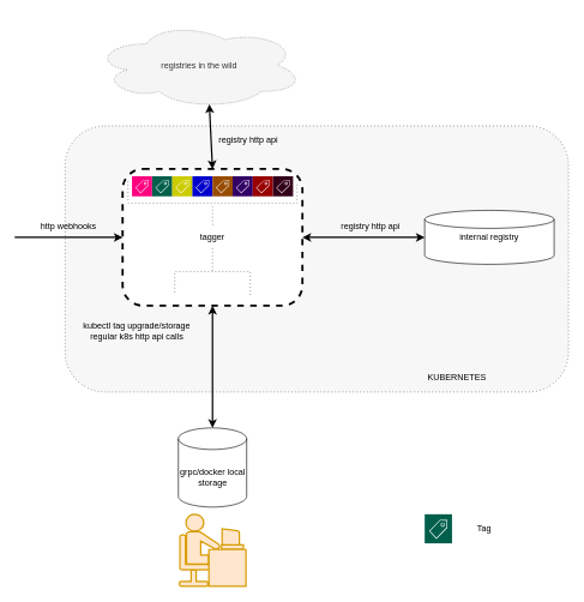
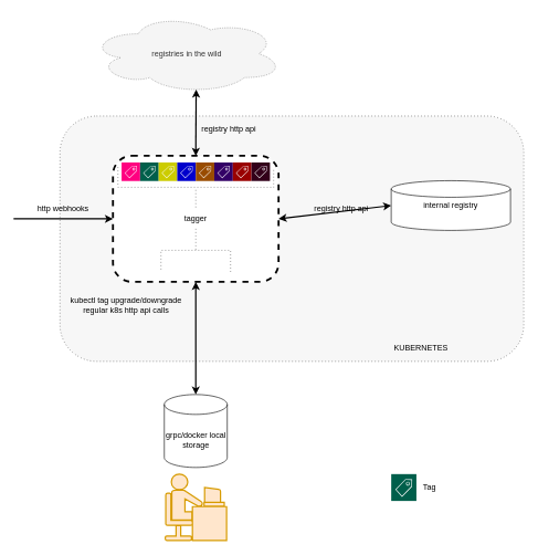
- <mxCell id="7" value="registries in the wild" style="ellipse;shape=cloud;whiteSpace=wrap;html=1;dashed=1;dashPattern=1 2;fillColor=#f5f5f5;strokeColor=#666666;fontColor=#333333;" parent="1" vertex="1"><mxGeometry x="130.5" y="30" width="291" height="120" as="geometry" /></mxCell>
+ <mxCell id="7" value="registries in the wild" style="ellipse;shape=cloud;whiteSpace=wrap;html=1;dashed=1;dashPattern=1 2;fillColor=#f5f5f5;strokeColor=#666666;fontColor=#333333;" parent="1" vertex="1"><mxGeometry x="135.5" y="20" width="291" height="120" as="geometry" /></mxCell>
- <mxCell id="5" value="internal registry" style="strokeWidth=1;html=1;shape=mxgraph.flowchart.database;whiteSpace=wrap;" parent="1" vertex="1"><mxGeometry x="590" y="291.5" width="180" height="75" as="geometry" /></mxCell>
+ <mxCell id="5" value="internal registry" style="strokeWidth=1;html=1;shape=mxgraph.flowchart.database;whiteSpace=wrap;" parent="1" vertex="1"><mxGeometry x="590" y="271.5" width="180" height="75" as="geometry" /></mxCell>
- <mxCell id="15" value="kubectl tag upgrade/storage&lt;br&gt;regular k8s http api calls" style="text;html=1;strokeColor=none;fillColor=none;align=center;verticalAlign=middle;whiteSpace=wrap;rounded=0;" parent="1" vertex="1"><mxGeometry x="90" y="441.5" width="200" height="35" as="geometry" /></mxCell>
+ <mxCell id="15" value="kubectl tag upgrade/downgrade&lt;br&gt;regular k8s http api calls" style="text;html=1;strokeColor=none;fillColor=none;align=center;verticalAlign=middle;whiteSpace=wrap;rounded=0;" parent="1" vertex="1"><mxGeometry x="90" y="441.5" width="200" height="35" as="geometry" /></mxCell>
- <mxCell id="31" value="Tag" style="text;html=1;strokeColor=none;fillColor=none;align=center;verticalAlign=middle;whiteSpace=wrap;rounded=0;dashed=1;dashPattern=1 4;" parent="1" vertex="1"><mxGeometry x="653" y="724.25" width="40" height="20" as="geometry" /></mxCell>
+ <mxCell id="31" value="Tag" style="text;html=1;strokeColor=none;fillColor=none;align=center;verticalAlign=middle;whiteSpace=wrap;rounded=0;dashed=1;dashPattern=1 4;" parent="1" vertex="1"><mxGeometry x="628" y="724.25" width="40" height="20" as="geometry" /></mxCell>
